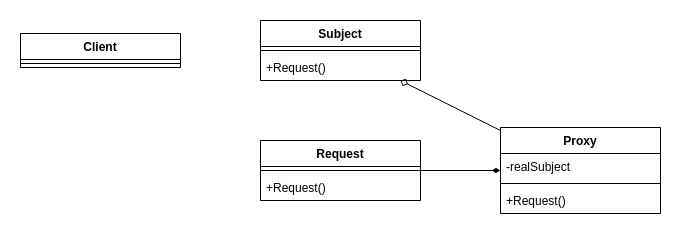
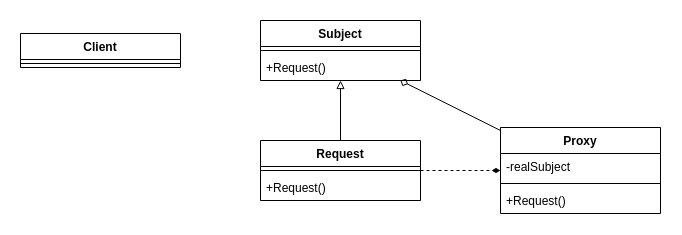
+ <mxCell id="5" style="edgeStyle=none;rounded=0;orthogonalLoop=1;jettySize=auto;html=1;endArrow=block;endFill=0;" edge="1" parent="1" source="7" target="2"><mxGeometry relative="1" as="geometry" /></mxCell>
- <mxCell id="6" style="edgeStyle=none;rounded=0;orthogonalLoop=1;jettySize=auto;html=1;endArrow=diamondThin;endFill=1;" edge="1" parent="1" source="7" target="11"><mxGeometry relative="1" as="geometry" /></mxCell>
+ <mxCell id="6" style="edgeStyle=none;rounded=0;orthogonalLoop=1;jettySize=auto;html=1;endArrow=diamondThin;endFill=1;dashed=1;" edge="1" parent="1" source="7" target="11"><mxGeometry relative="1" as="geometry" /></mxCell>
